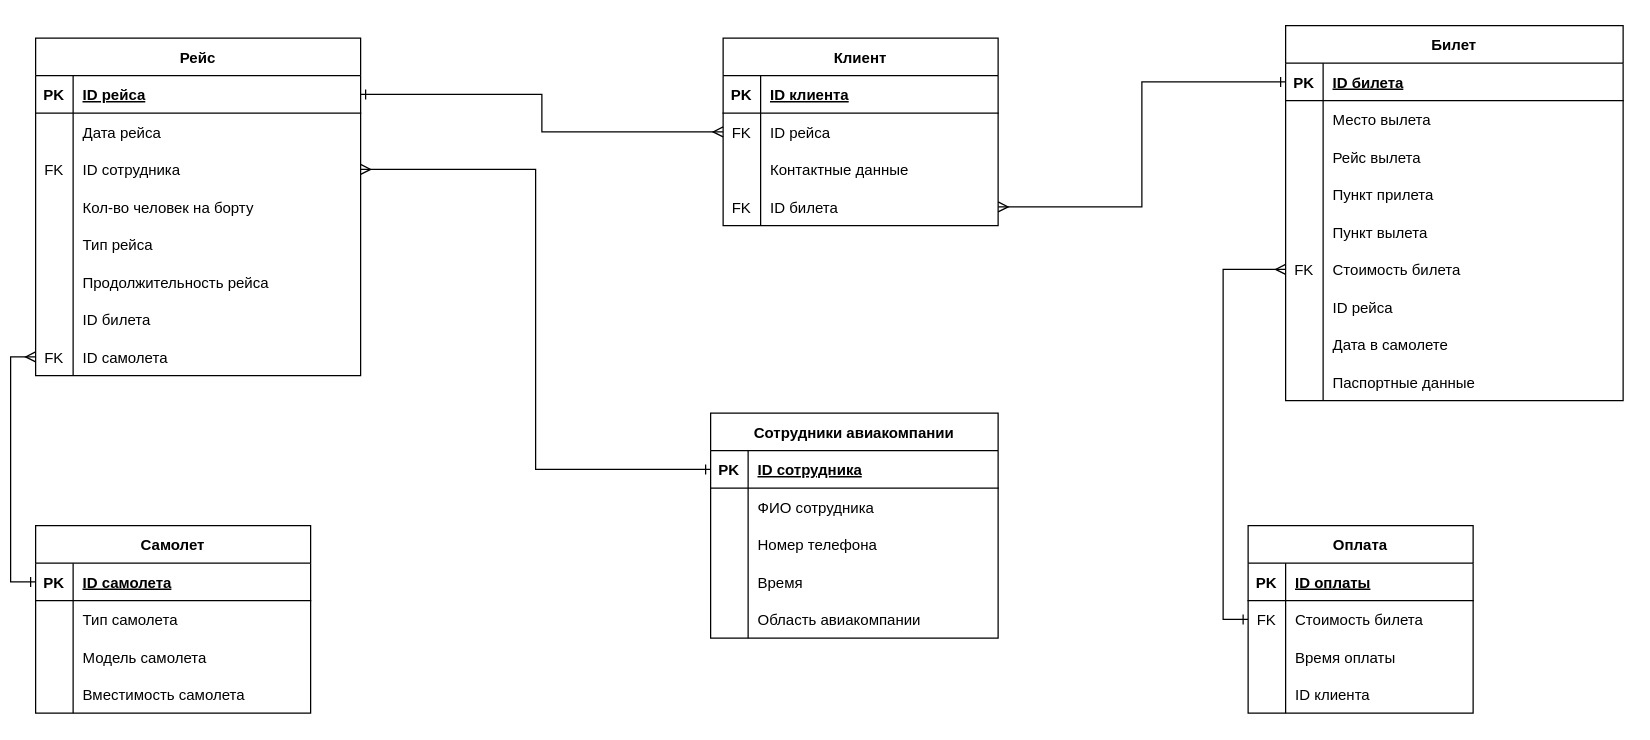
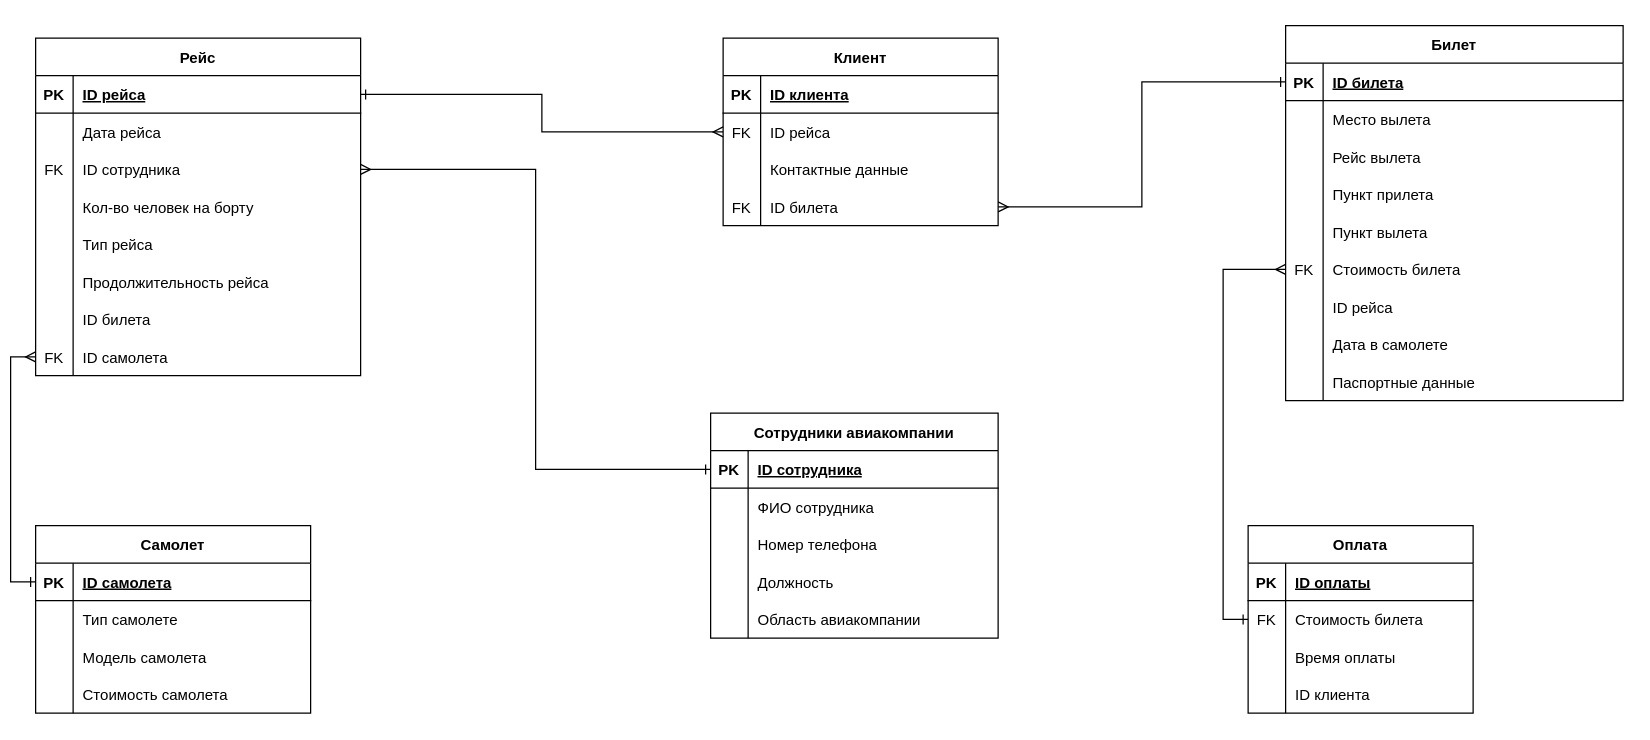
- <mxCell id="27" value="Время" style="shape=partialRectangle;connectable=0;fillColor=none;top=0;left=0;bottom=0;right=0;align=left;spacingLeft=6;overflow=hidden;" parent="25" vertex="1"><mxGeometry x="30" width="200" height="30" as="geometry"><mxRectangle width="200" height="30" as="alternateBounds" /></mxGeometry></mxCell>
+ <mxCell id="27" value="Должность" style="shape=partialRectangle;connectable=0;fillColor=none;top=0;left=0;bottom=0;right=0;align=left;spacingLeft=6;overflow=hidden;" parent="25" vertex="1"><mxGeometry x="30" width="200" height="30" as="geometry"><mxRectangle width="200" height="30" as="alternateBounds" /></mxGeometry></mxCell>
- <mxCell id="90" value="Тип самолета" style="shape=partialRectangle;connectable=0;fillColor=none;top=0;left=0;bottom=0;right=0;align=left;spacingLeft=6;overflow=hidden;" parent="88" vertex="1"><mxGeometry x="30" width="190" height="30" as="geometry"><mxRectangle width="190" height="30" as="alternateBounds" /></mxGeometry></mxCell>
+ <mxCell id="90" value="Тип самолете" style="shape=partialRectangle;connectable=0;fillColor=none;top=0;left=0;bottom=0;right=0;align=left;spacingLeft=6;overflow=hidden;" parent="88" vertex="1"><mxGeometry x="30" width="190" height="30" as="geometry"><mxRectangle width="190" height="30" as="alternateBounds" /></mxGeometry></mxCell>
- <mxCell id="96" value="Вместимость самолета" style="shape=partialRectangle;connectable=0;fillColor=none;top=0;left=0;bottom=0;right=0;align=left;spacingLeft=6;overflow=hidden;" parent="94" vertex="1"><mxGeometry x="30" width="190" height="30" as="geometry"><mxRectangle width="190" height="30" as="alternateBounds" /></mxGeometry></mxCell>
+ <mxCell id="96" value="Стоимость самолета" style="shape=partialRectangle;connectable=0;fillColor=none;top=0;left=0;bottom=0;right=0;align=left;spacingLeft=6;overflow=hidden;" parent="94" vertex="1"><mxGeometry x="30" width="190" height="30" as="geometry"><mxRectangle width="190" height="30" as="alternateBounds" /></mxGeometry></mxCell>
